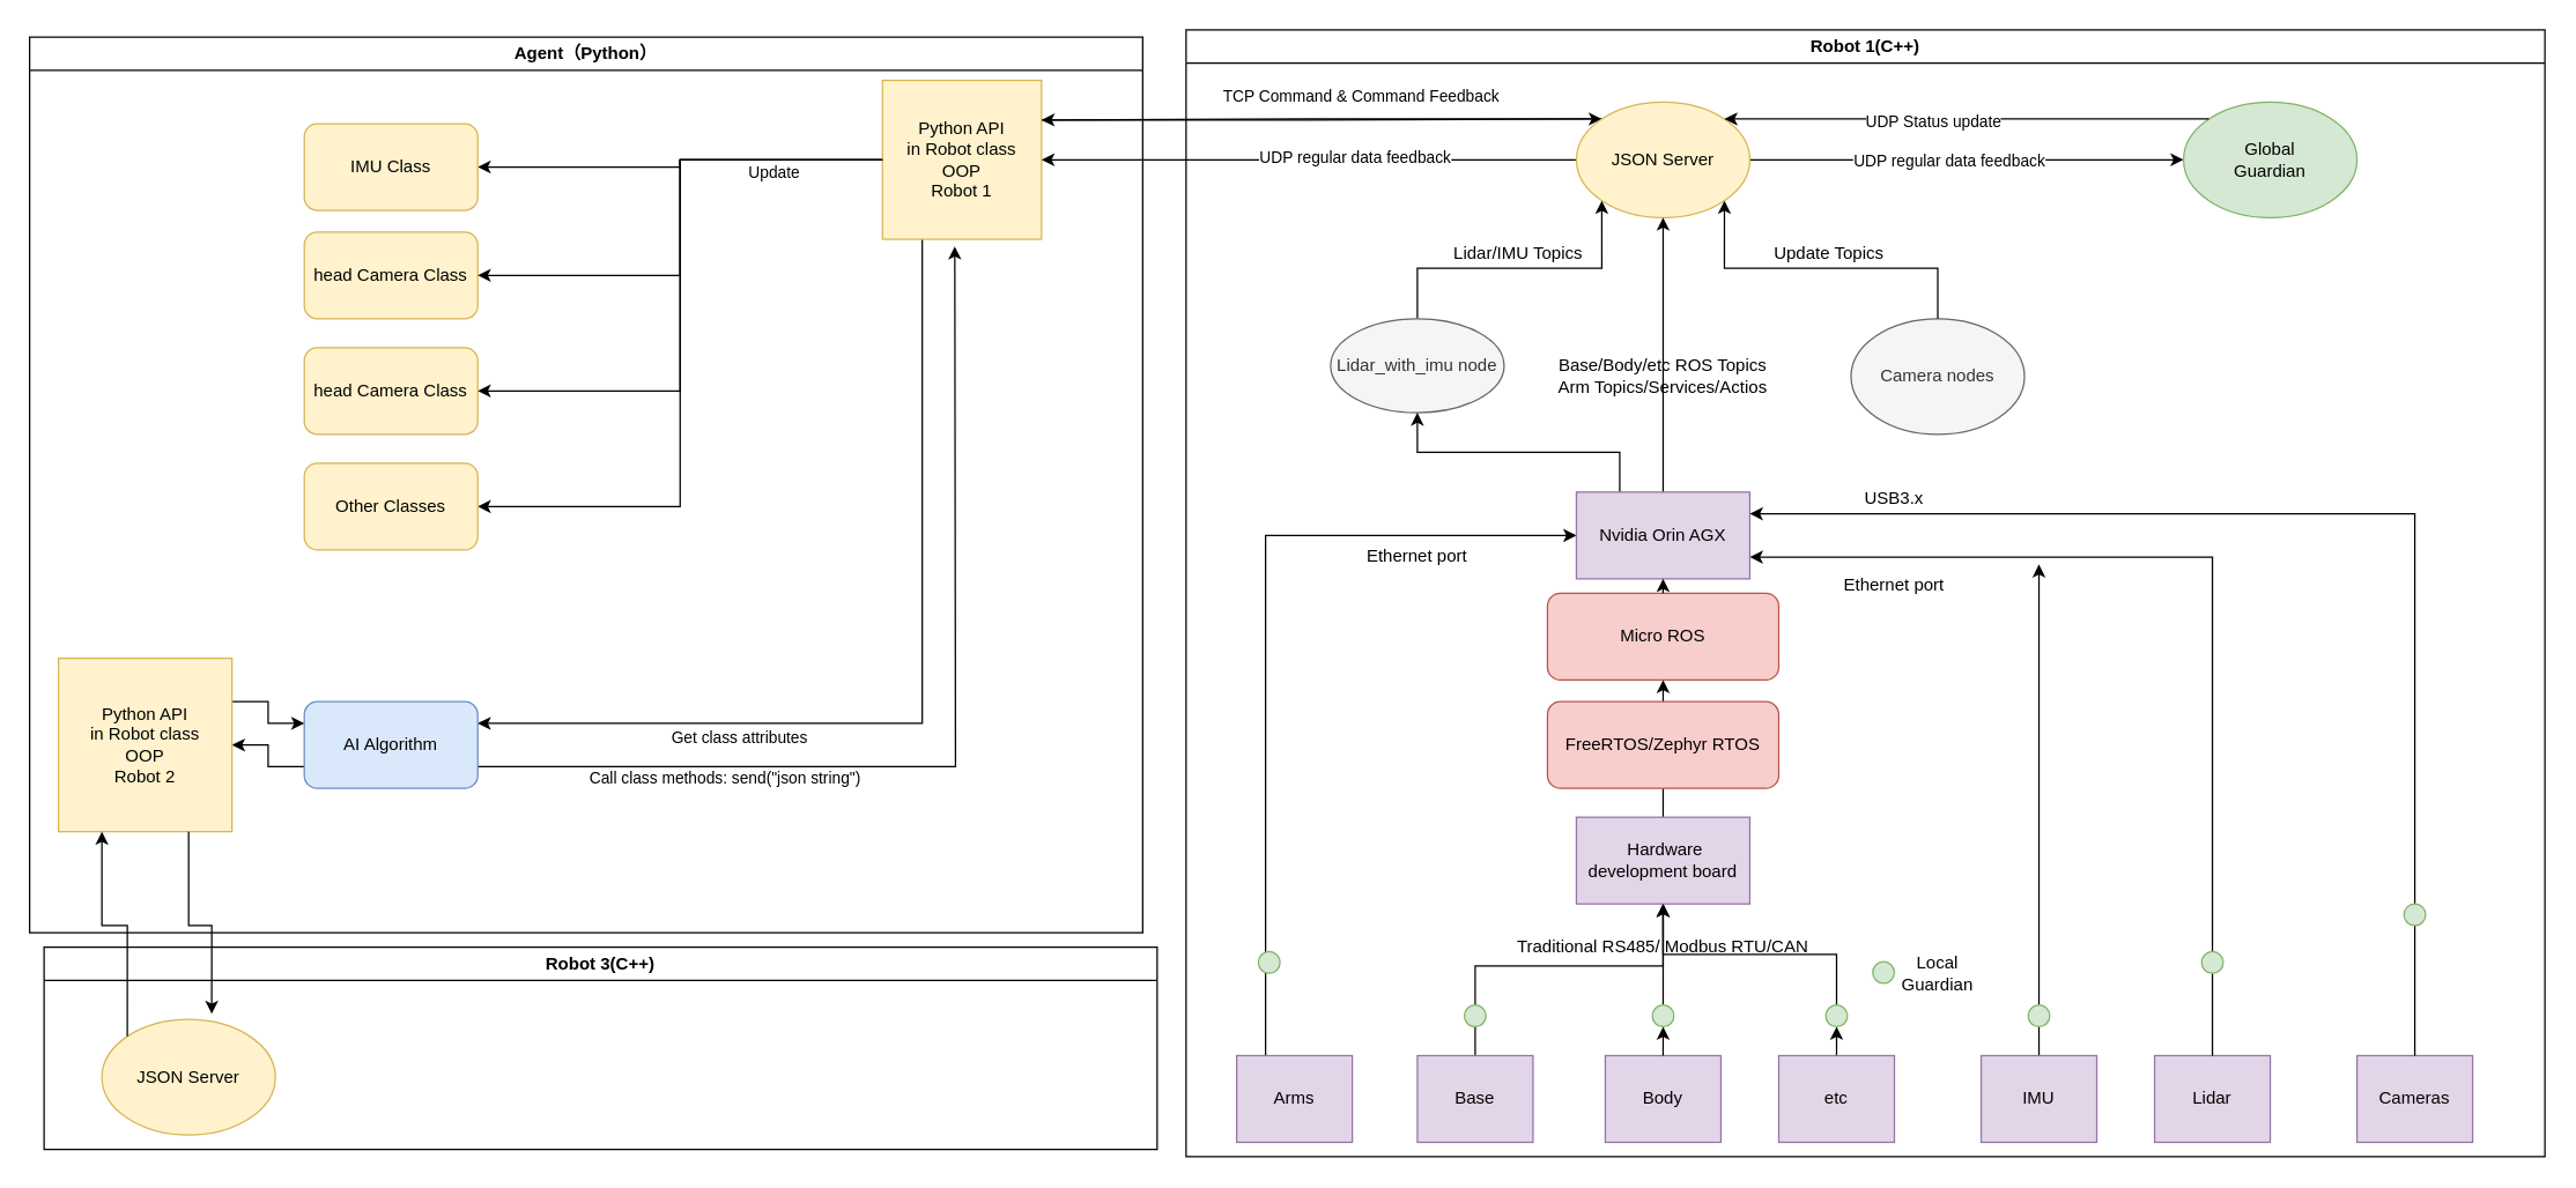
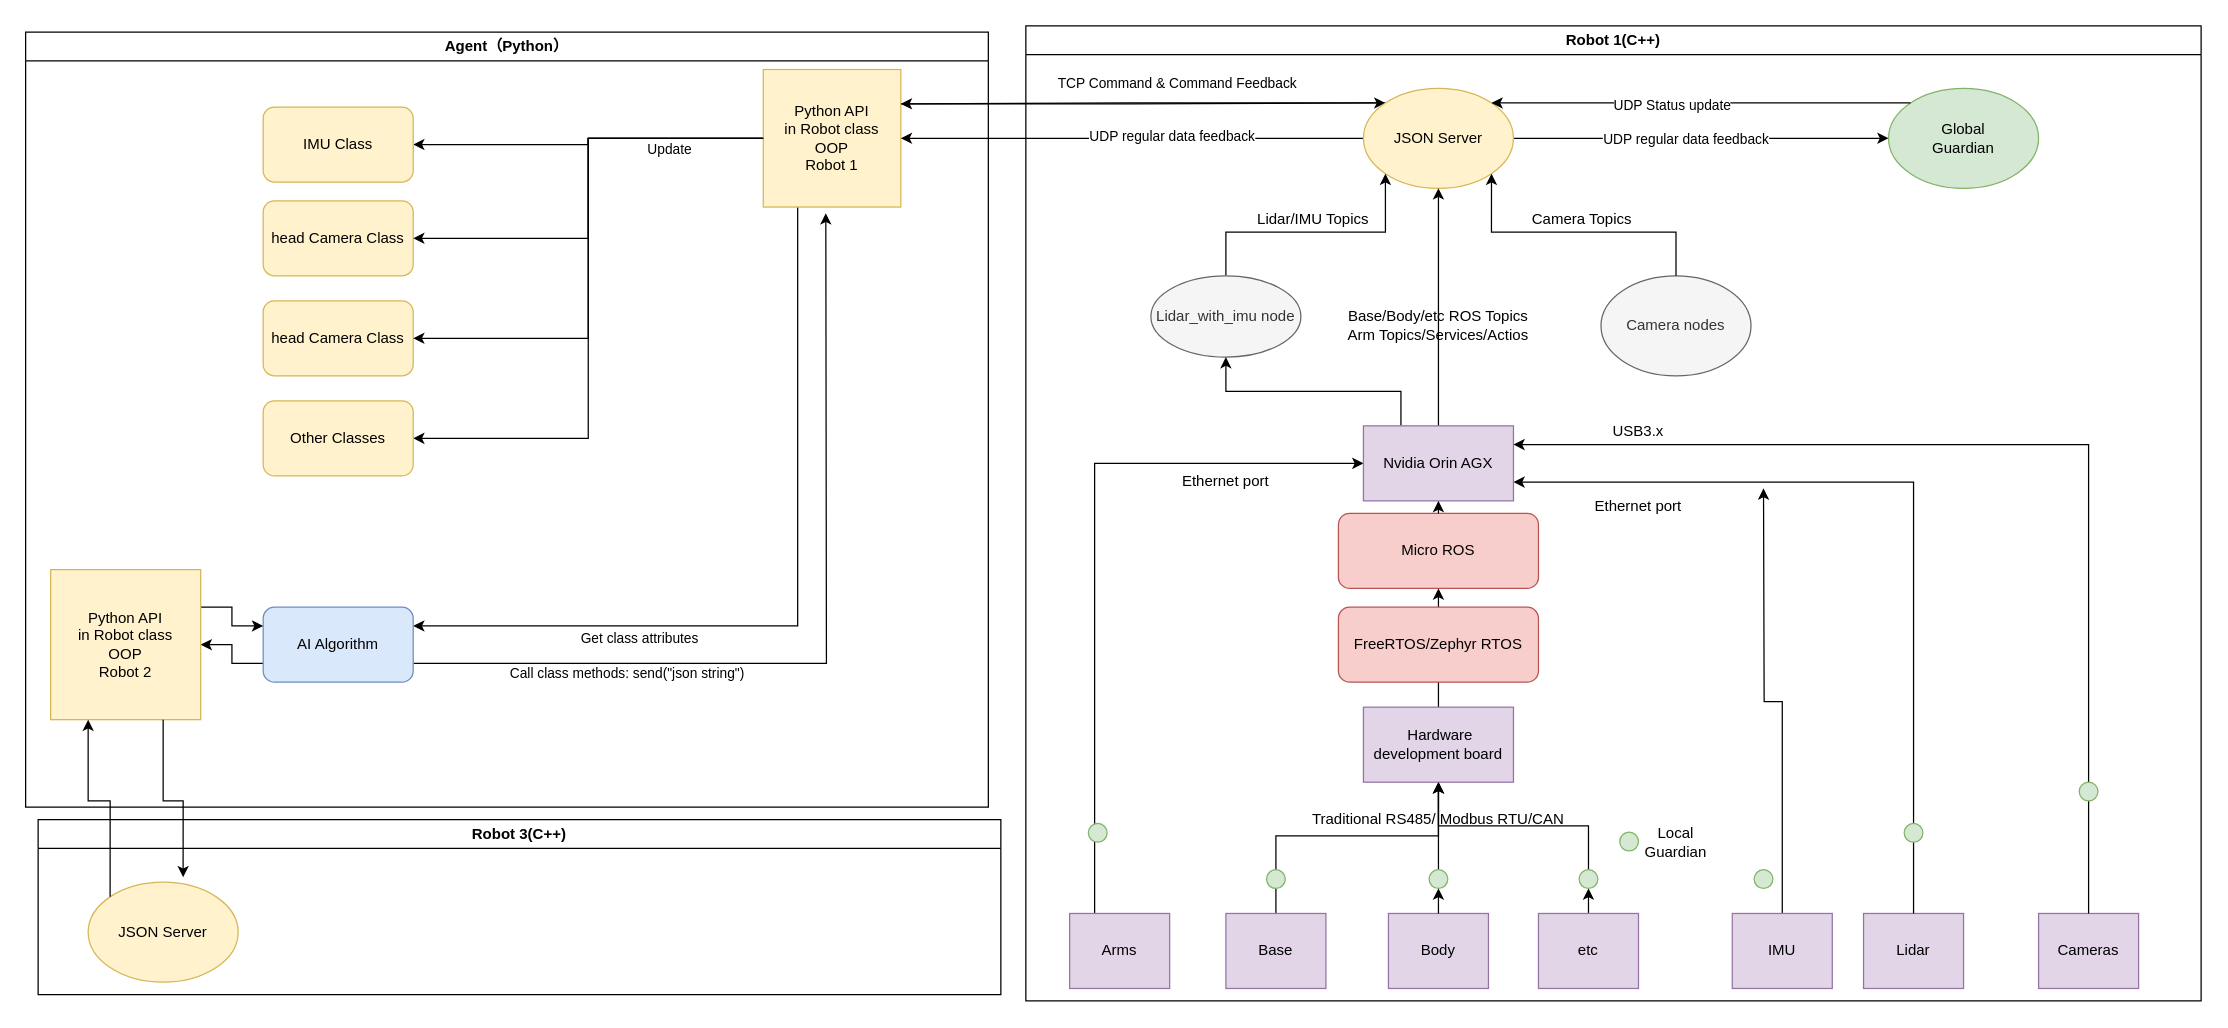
- <mxCell id="29" value="Update Topics" style="text;html=1;strokeColor=none;fillColor=none;align=center;verticalAlign=middle;whiteSpace=wrap;rounded=0;swimlaneLine=1;" vertex="1" parent="1"><mxGeometry x="1175" y="160" width="180" height="30" as="geometry" /></mxCell>
+ <mxCell id="29" value="Camera Topics" style="text;html=1;strokeColor=none;fillColor=none;align=center;verticalAlign=middle;whiteSpace=wrap;rounded=0;swimlaneLine=1;" vertex="1" parent="1"><mxGeometry x="1175" y="160" width="180" height="30" as="geometry" /></mxCell>
- <mxCell id="40" value="IMU" style="rounded=0;whiteSpace=wrap;html=1;fillColor=#e1d5e7;strokeColor=#9673a6;" vertex="1" parent="30"><mxGeometry x="550" y="710" width="80" height="60" as="geometry" /></mxCell>
+ <mxCell id="40" value="IMU" style="rounded=0;whiteSpace=wrap;html=1;fillColor=#e1d5e7;strokeColor=#9673a6;" vertex="1" parent="30"><mxGeometry x="565" y="710" width="80" height="60" as="geometry" /></mxCell>
